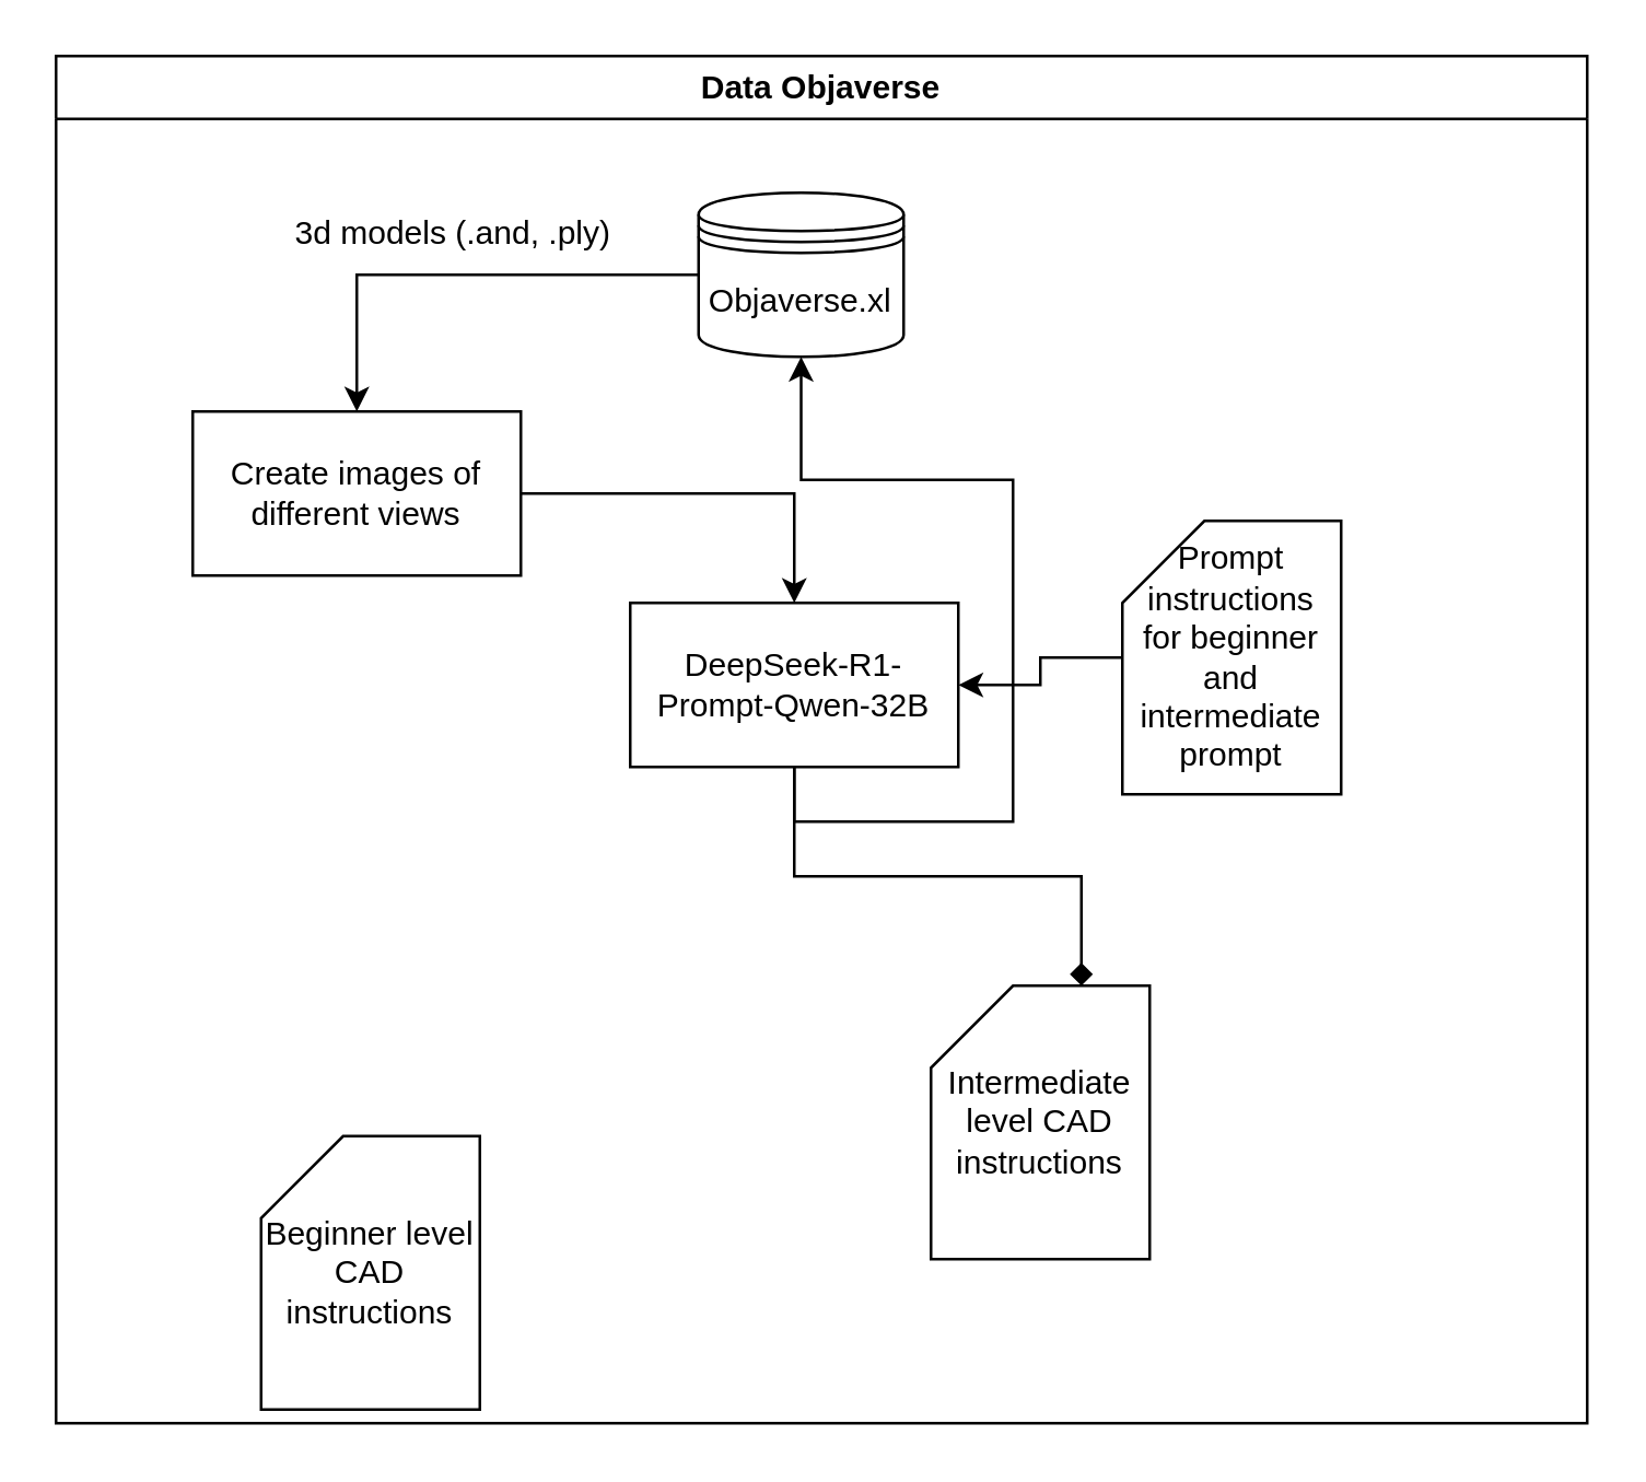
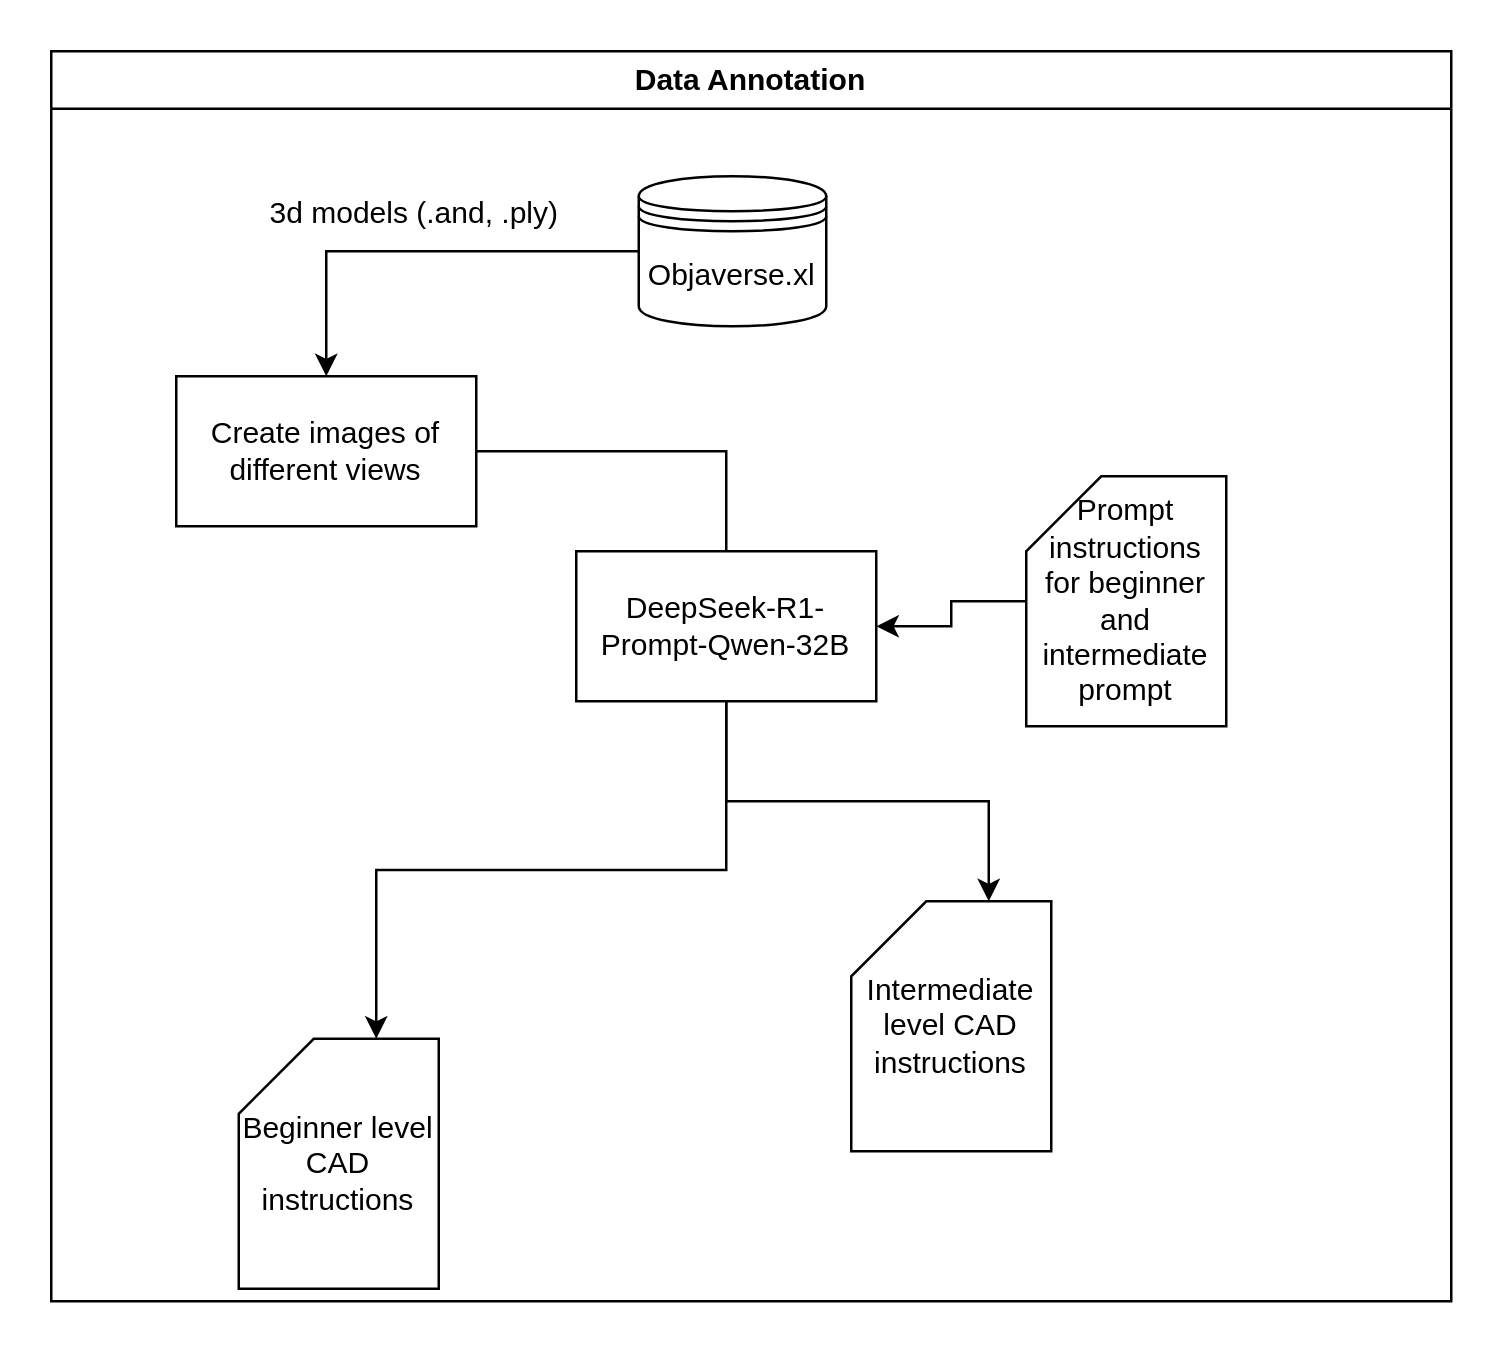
- <mxCell id="2" value="Data Objaverse" style="swimlane;whiteSpace=wrap;html=1;" parent="1" vertex="1"><mxGeometry x="20" y="20" width="560" height="500" as="geometry" /></mxCell>
+ <mxCell id="2" value="Data Annotation" style="swimlane;whiteSpace=wrap;html=1;" parent="1" vertex="1"><mxGeometry x="20" y="20" width="560" height="500" as="geometry" /></mxCell>
- <mxCell id="10" style="edgeStyle=orthogonalEdgeStyle;rounded=0;orthogonalLoop=1;jettySize=auto;html=1;exitX=0.5;exitY=1;exitDx=0;exitDy=0;" parent="2" source="7" target="4" edge="1"><mxGeometry relative="1" as="geometry" /></mxCell>
+ <mxCell id="10" style="edgeStyle=orthogonalEdgeStyle;rounded=0;orthogonalLoop=1;jettySize=auto;html=1;exitX=0.5;exitY=1;exitDx=0;exitDy=0;entryX=0;entryY=0;entryDx=55;entryDy=0;entryPerimeter=0;" parent="2" source="7" target="8" edge="1"><mxGeometry relative="1" as="geometry" /></mxCell>
- <mxCell id="5" value="" style="edgeStyle=orthogonalEdgeStyle;rounded=0;orthogonalLoop=1;jettySize=auto;html=1;entryX=0.5;entryY=0;entryDx=0;entryDy=0;" parent="2" source="6" target="7" edge="1"><mxGeometry relative="1" as="geometry"><mxPoint x="110" y="270" as="targetPoint" /></mxGeometry></mxCell>
+ <mxCell id="5" value="" style="edgeStyle=orthogonalEdgeStyle;rounded=0;orthogonalLoop=1;jettySize=auto;html=1;entryX=0.5;entryY=0;entryDx=0;entryDy=0;endArrow=none;" parent="2" source="6" target="7" edge="1"><mxGeometry relative="1" as="geometry"><mxPoint x="110" y="270" as="targetPoint" /></mxGeometry></mxCell>
- <mxCell id="11" style="edgeStyle=orthogonalEdgeStyle;rounded=0;orthogonalLoop=1;jettySize=auto;html=1;exitX=0.5;exitY=1;exitDx=0;exitDy=0;entryX=0;entryY=0;entryDx=55;entryDy=0;entryPerimeter=0;endArrow=diamond;" parent="2" source="7" target="9" edge="1"><mxGeometry relative="1" as="geometry" /></mxCell>
+ <mxCell id="11" style="edgeStyle=orthogonalEdgeStyle;rounded=0;orthogonalLoop=1;jettySize=auto;html=1;exitX=0.5;exitY=1;exitDx=0;exitDy=0;entryX=0;entryY=0;entryDx=55;entryDy=0;entryPerimeter=0;" parent="2" source="7" target="9" edge="1"><mxGeometry relative="1" as="geometry" /></mxCell>
